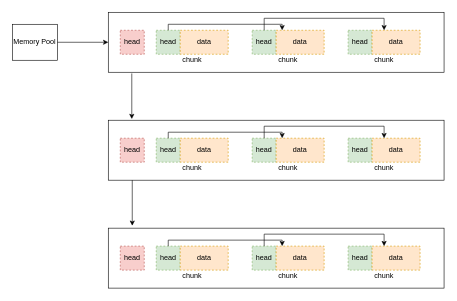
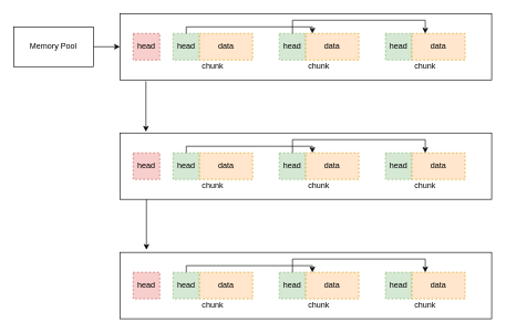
- <mxCell id="3" value="Memory Pool" style="rounded=0;whiteSpace=wrap;html=1;" vertex="1" parent="1"><mxGeometry x="20" y="40" width="75" height="60" as="geometry" /></mxCell>
+ <mxCell id="3" value="Memory Pool" style="rounded=0;whiteSpace=wrap;html=1;" vertex="1" parent="1"><mxGeometry x="20" y="40" width="120" height="60" as="geometry" /></mxCell>
